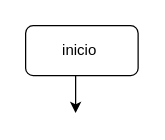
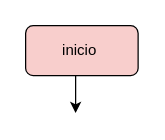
- <mxCell id="2" value="&lt;font style=&quot;vertical-align: inherit&quot;&gt;&lt;font style=&quot;vertical-align: inherit&quot;&gt;inicio&amp;nbsp;&lt;/font&gt;&lt;/font&gt;" style="rounded=1;whiteSpace=wrap;html=1;" vertex="1" parent="1"><mxGeometry x="20" y="20" width="90" height="40" as="geometry" /></mxCell>
+ <mxCell id="2" value="&lt;font style=&quot;vertical-align: inherit&quot;&gt;&lt;font style=&quot;vertical-align: inherit&quot;&gt;inicio&amp;nbsp;&lt;/font&gt;&lt;/font&gt;" style="rounded=1;whiteSpace=wrap;html=1;fillColor=#f8cecc;" vertex="1" parent="1"><mxGeometry x="20" y="20" width="90" height="40" as="geometry" /></mxCell>
